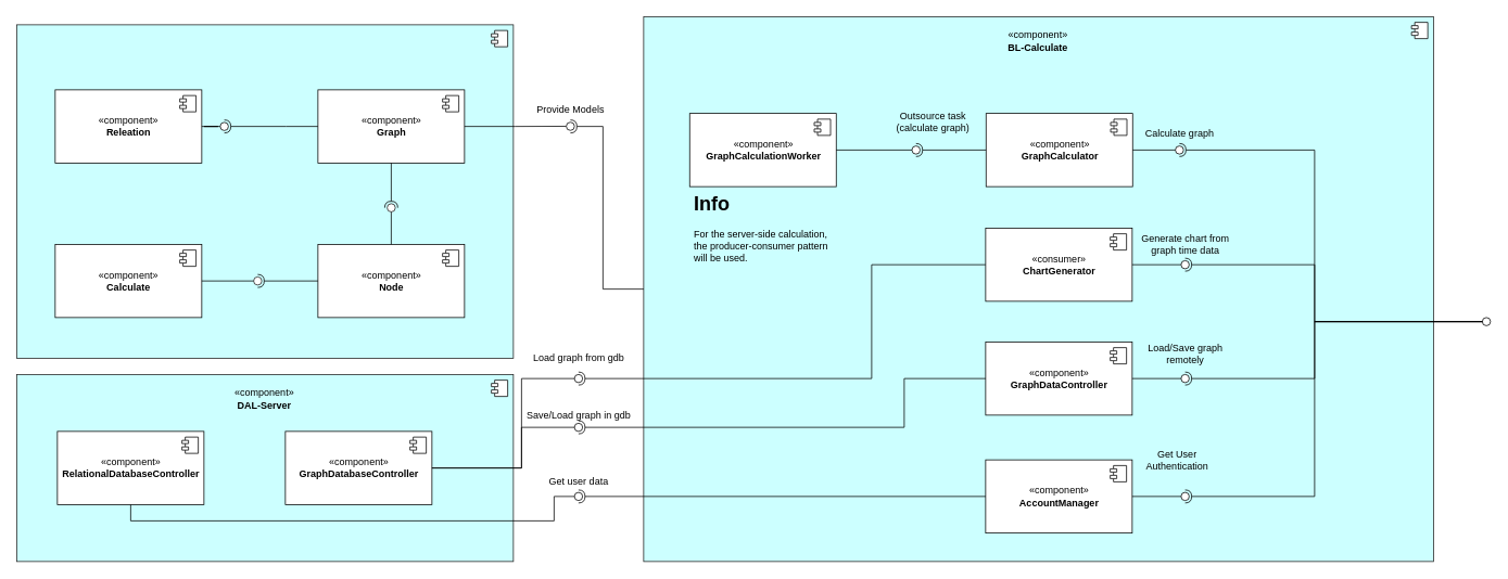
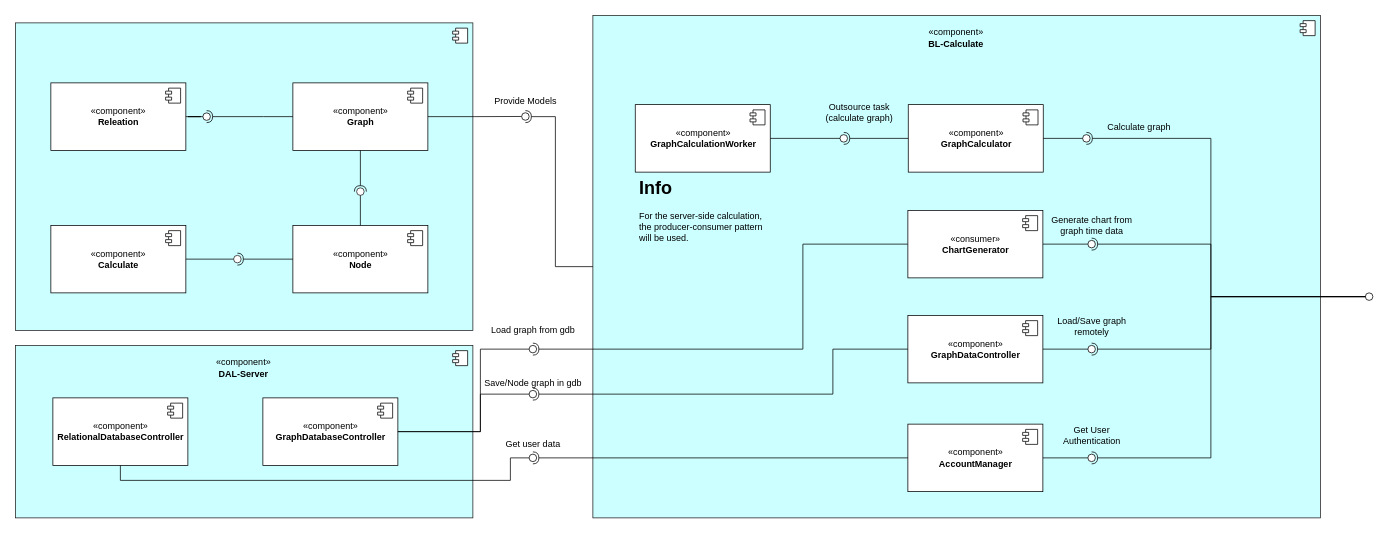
- <mxCell id="20" value="Calculate graph" style="text;html=1;strokeColor=none;fillColor=none;align=center;verticalAlign=middle;whiteSpace=wrap;rounded=0;" parent="1" vertex="1"><mxGeometry x="1390.5" y="154" width="115" height="20" as="geometry" /></mxCell>
+ <mxCell id="20" value="Calculate graph" style="text;html=1;strokeColor=none;fillColor=none;align=center;verticalAlign=middle;whiteSpace=wrap;rounded=0;" parent="1" vertex="1"><mxGeometry x="1460.5" y="159" width="115" height="20" as="geometry" /></mxCell>
- <mxCell id="34" value="Save/Load graph in gdb" style="text;html=1;align=center;verticalAlign=middle;resizable=0;points=[];autosize=1;strokeColor=none;fillColor=none;" parent="1" vertex="1"><mxGeometry x="640" y="500" width="140" height="20" as="geometry" /></mxCell>
+ <mxCell id="34" value="Save/Node graph in gdb" style="text;html=1;align=center;verticalAlign=middle;resizable=0;points=[];autosize=1;strokeColor=none;fillColor=none;" parent="1" vertex="1"><mxGeometry x="640" y="500" width="140" height="20" as="geometry" /></mxCell>
- <mxCell id="19" value="Get User&lt;br&gt;Authentication" style="text;html=1;align=center;verticalAlign=middle;resizable=0;points=[];autosize=1;strokeColor=none;fillColor=none;" parent="1" vertex="1"><mxGeometry x="1400" y="550" width="90" height="30" as="geometry" /></mxCell>
+ <mxCell id="19" value="Get User&lt;br&gt;Authentication" style="text;html=1;align=center;verticalAlign=middle;resizable=0;points=[];autosize=1;strokeColor=none;fillColor=none;" parent="1" vertex="1"><mxGeometry x="1410" y="565" width="90" height="30" as="geometry" /></mxCell>
